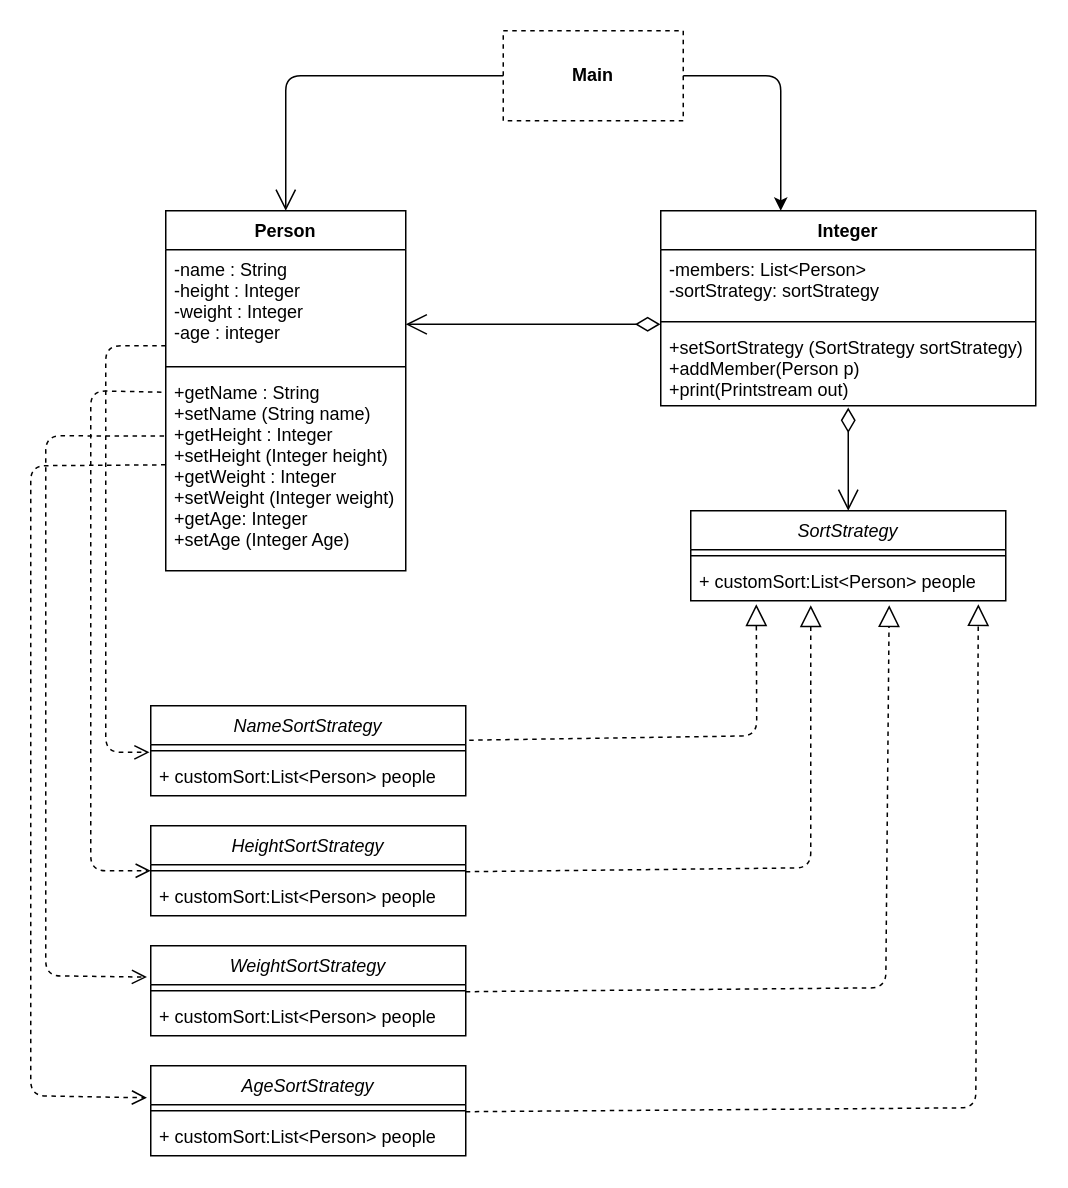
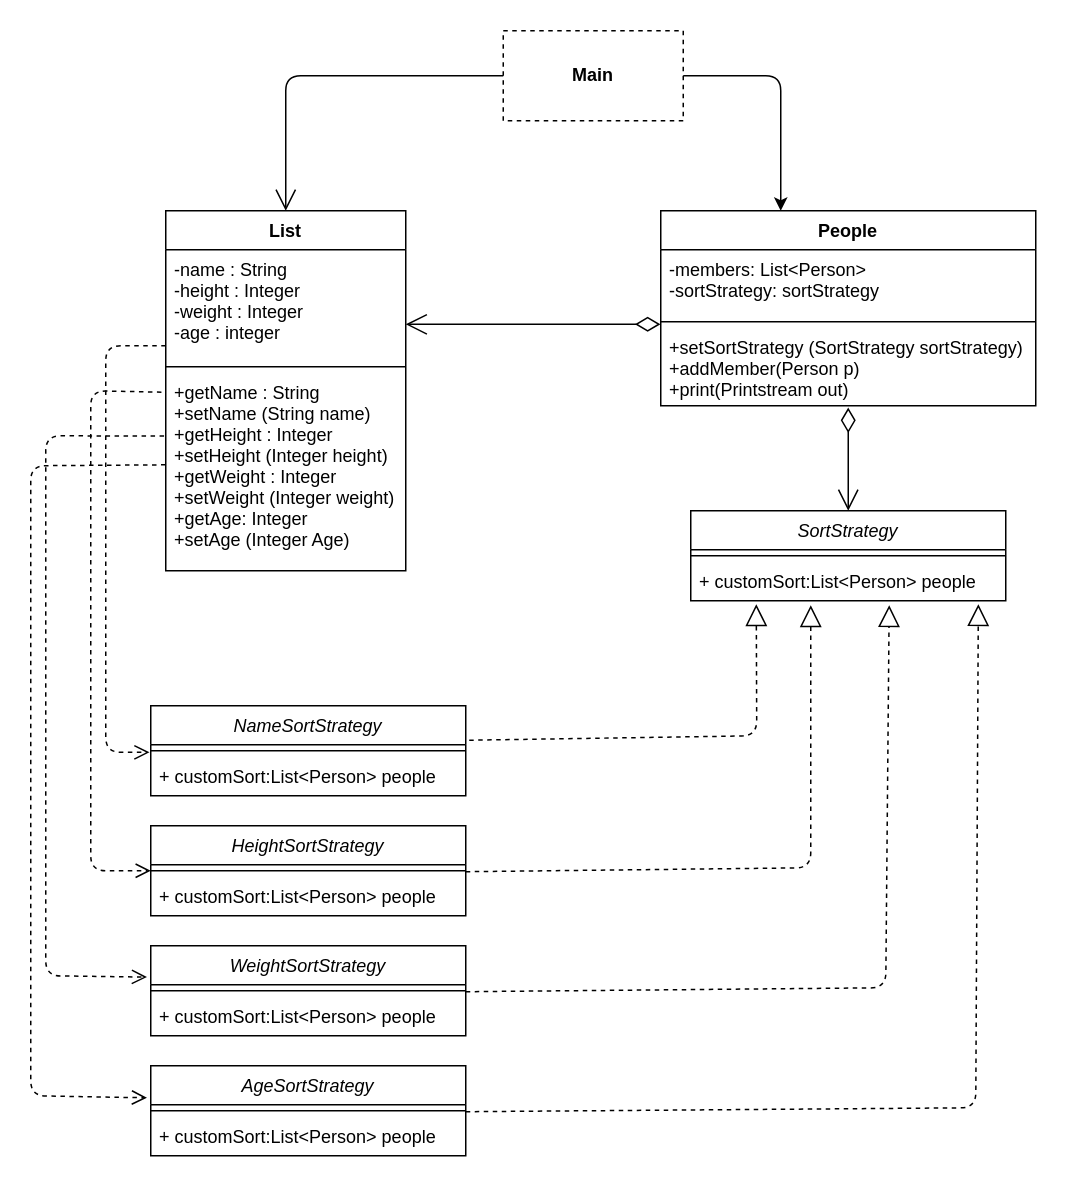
- <mxCell id="4" value="Person" style="swimlane;fontStyle=1;align=center;verticalAlign=top;childLayout=stackLayout;horizontal=1;startSize=26;horizontalStack=0;resizeParent=1;resizeParentMax=0;resizeLast=0;collapsible=1;marginBottom=0;" vertex="1" parent="1"><mxGeometry x="110" y="140" width="160" height="240" as="geometry" /></mxCell>
+ <mxCell id="4" value="List" style="swimlane;fontStyle=1;align=center;verticalAlign=top;childLayout=stackLayout;horizontal=1;startSize=26;horizontalStack=0;resizeParent=1;resizeParentMax=0;resizeLast=0;collapsible=1;marginBottom=0;" vertex="1" parent="1"><mxGeometry x="110" y="140" width="160" height="240" as="geometry" /></mxCell>
- <mxCell id="9" value="Integer" style="swimlane;fontStyle=1;align=center;verticalAlign=top;childLayout=stackLayout;horizontal=1;startSize=26;horizontalStack=0;resizeParent=1;resizeParentMax=0;resizeLast=0;collapsible=1;marginBottom=0;" vertex="1" parent="1"><mxGeometry x="440" y="140" width="250" height="130" as="geometry" /></mxCell>
+ <mxCell id="9" value="People" style="swimlane;fontStyle=1;align=center;verticalAlign=top;childLayout=stackLayout;horizontal=1;startSize=26;horizontalStack=0;resizeParent=1;resizeParentMax=0;resizeLast=0;collapsible=1;marginBottom=0;" vertex="1" parent="1"><mxGeometry x="440" y="140" width="250" height="130" as="geometry" /></mxCell>
